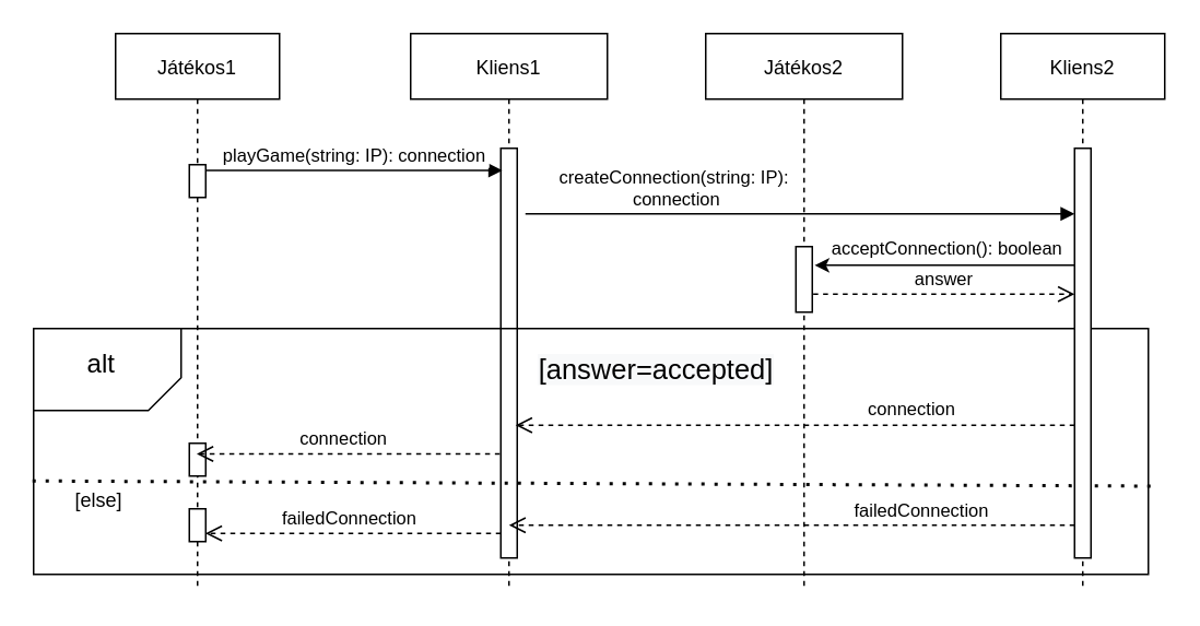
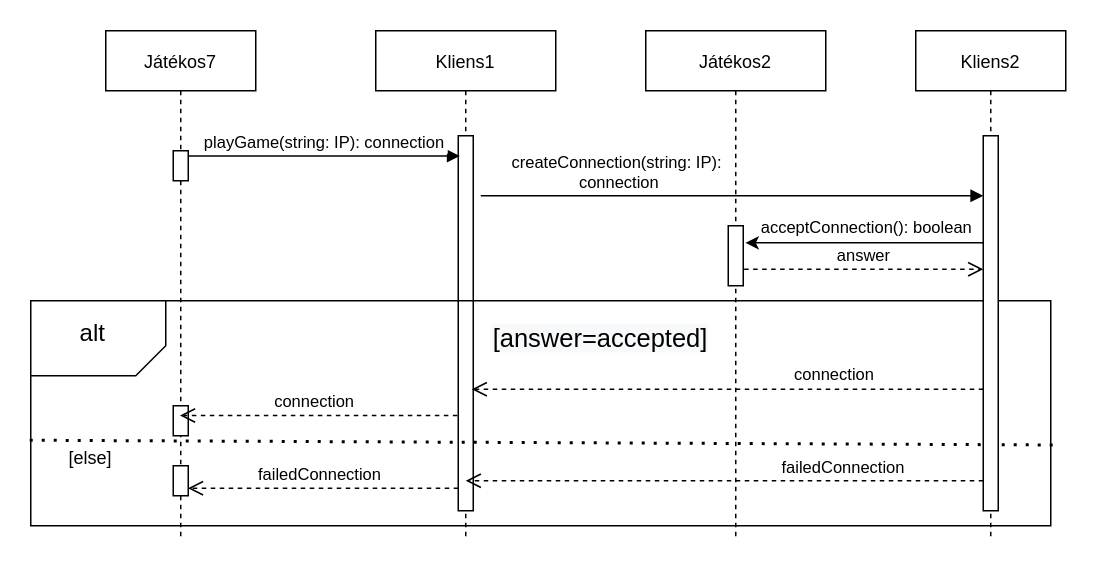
- <mxCell id="2" value="Játékos1" style="shape=umlLifeline;perimeter=lifelinePerimeter;container=1;collapsible=0;recursiveResize=0;rounded=0;shadow=0;strokeWidth=1;" parent="1" vertex="1"><mxGeometry x="70" y="20" width="100" height="340" as="geometry" /></mxCell>
+ <mxCell id="2" value="Játékos7" style="shape=umlLifeline;perimeter=lifelinePerimeter;container=1;collapsible=0;recursiveResize=0;rounded=0;shadow=0;strokeWidth=1;" parent="1" vertex="1"><mxGeometry x="70" y="20" width="100" height="340" as="geometry" /></mxCell>
